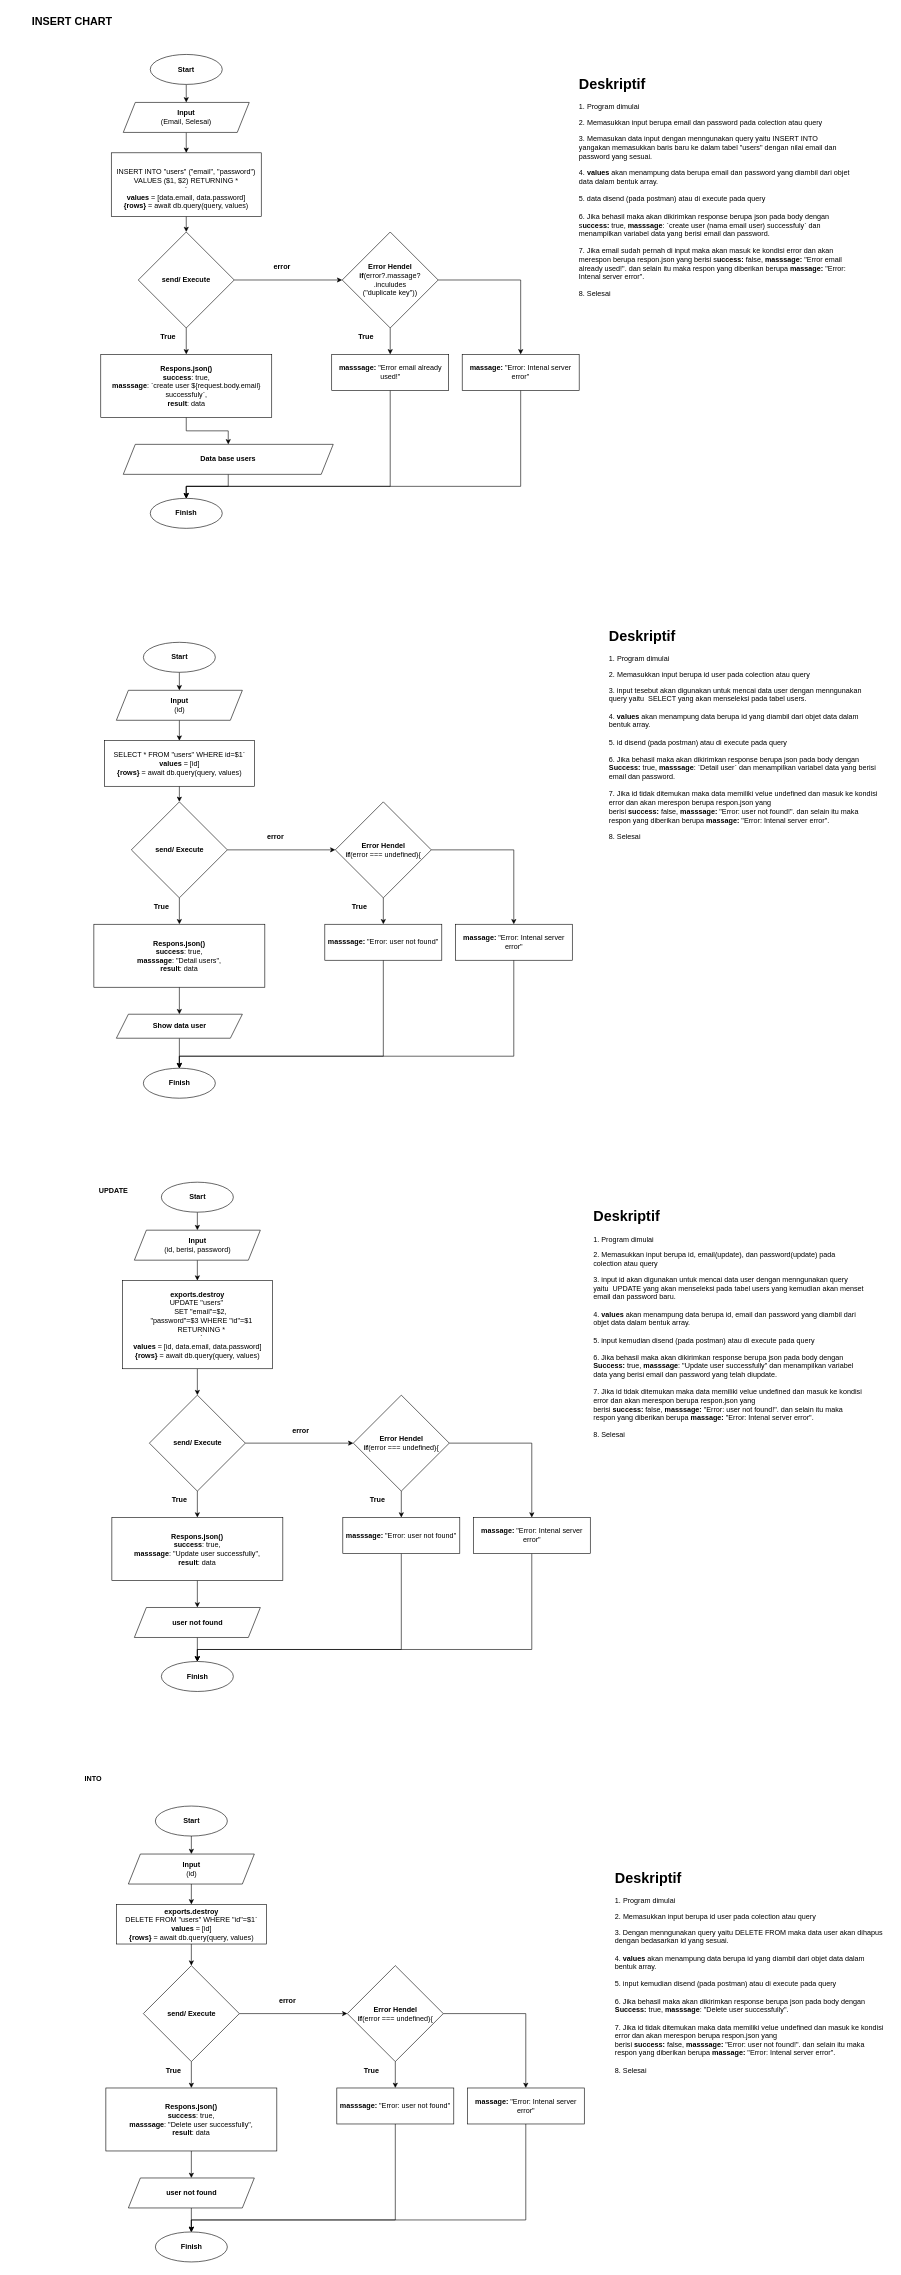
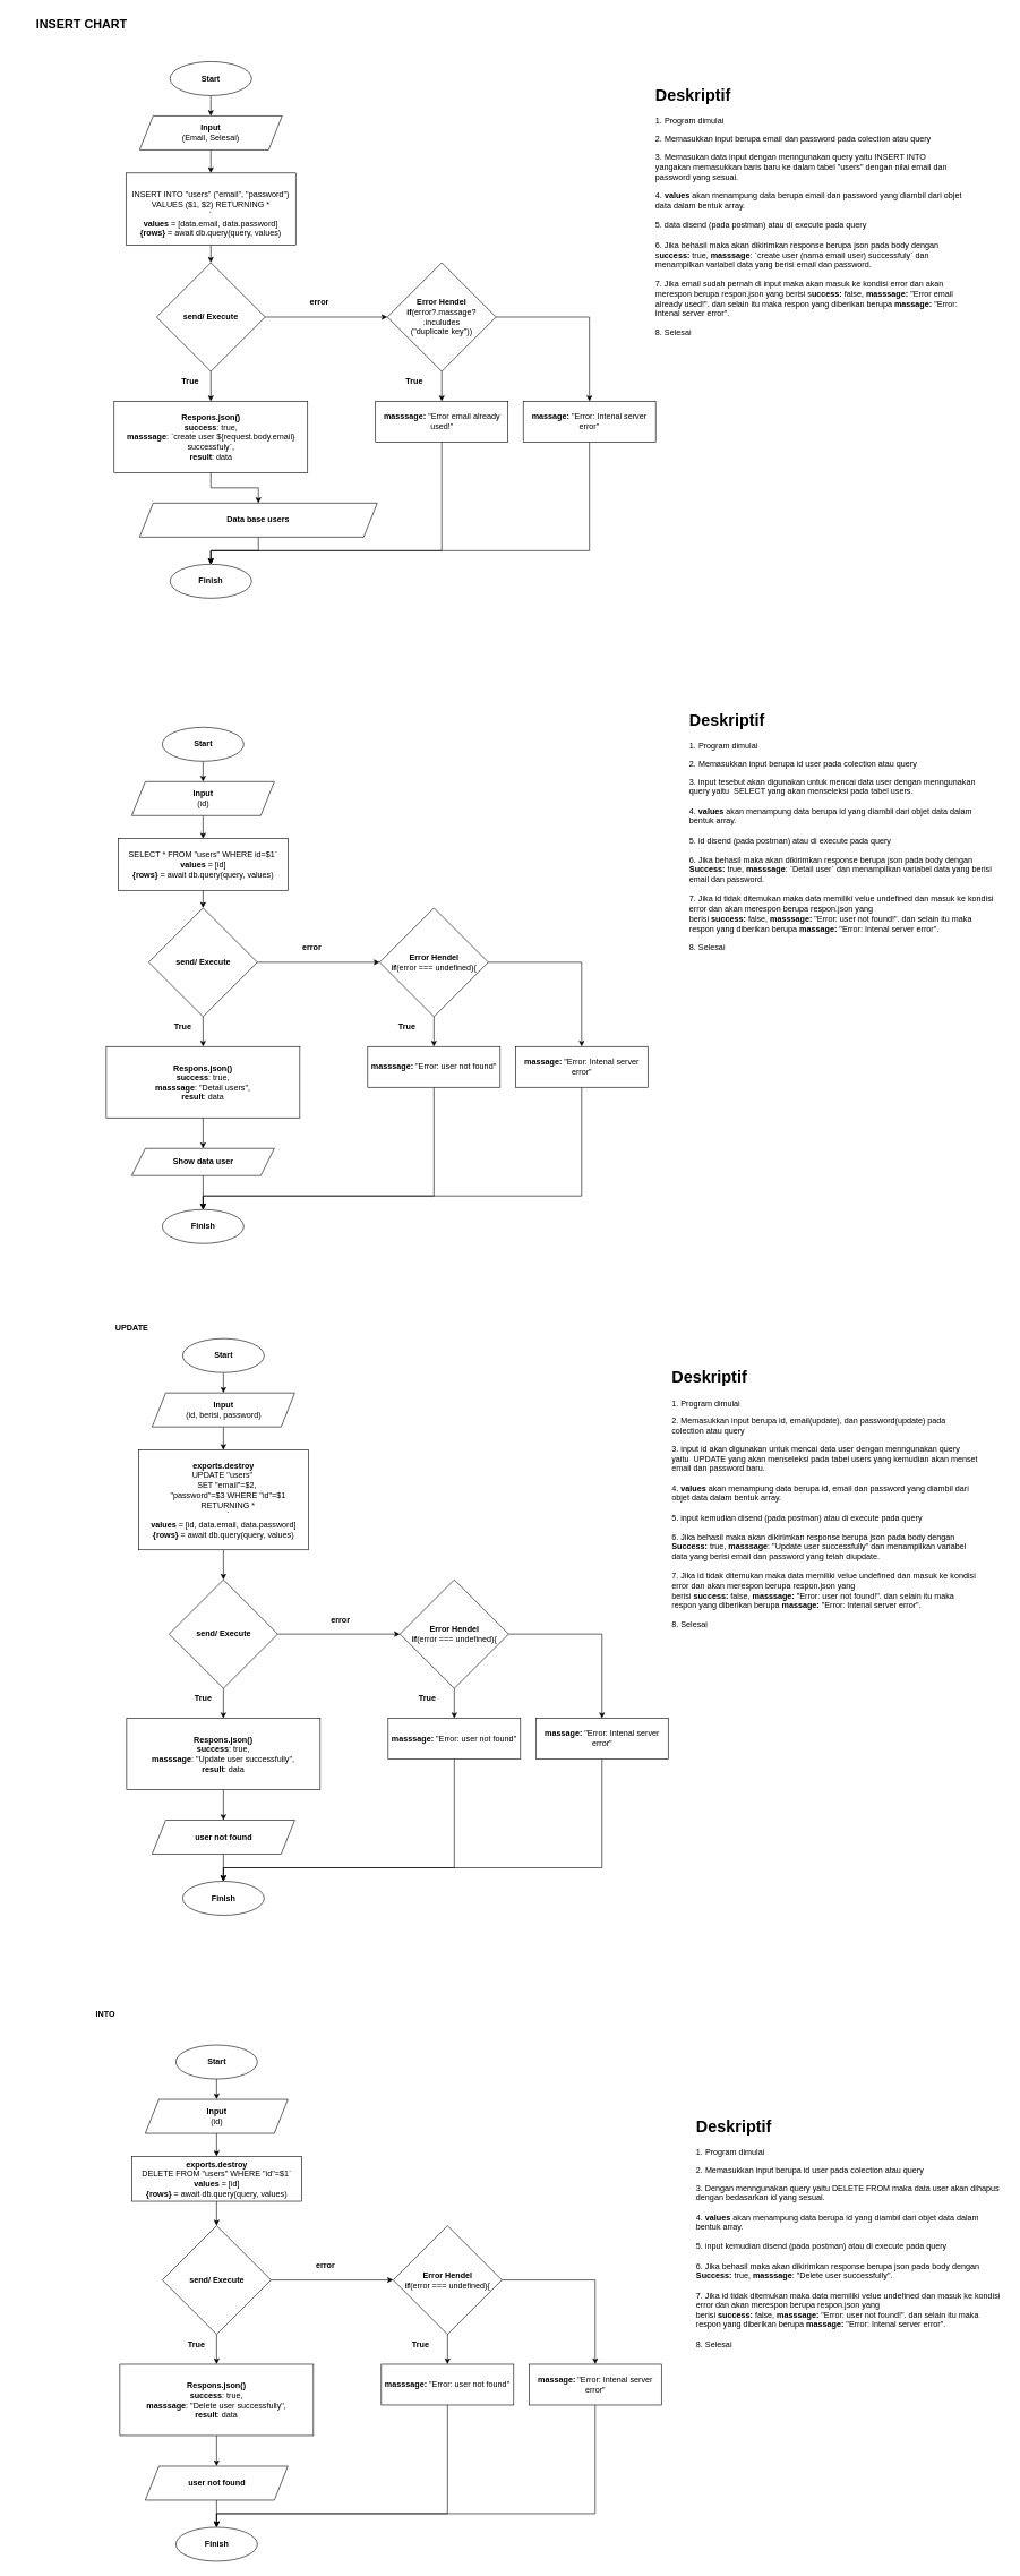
- <mxCell id="100" value="&lt;b&gt;UPDATE&lt;/b&gt;" style="text;html=1;strokeColor=none;fillColor=none;align=center;verticalAlign=middle;whiteSpace=wrap;rounded=0;" parent="1" vertex="1"><mxGeometry x="143.5" y="1970" width="90" height="30" as="geometry" /></mxCell>
+ <mxCell id="100" value="&lt;b&gt;UPDATE&lt;/b&gt;" style="text;html=1;strokeColor=none;fillColor=none;align=center;verticalAlign=middle;whiteSpace=wrap;rounded=0;" parent="1" vertex="1"><mxGeometry x="148.5" y="1940" width="90" height="30" as="geometry" /></mxCell>
